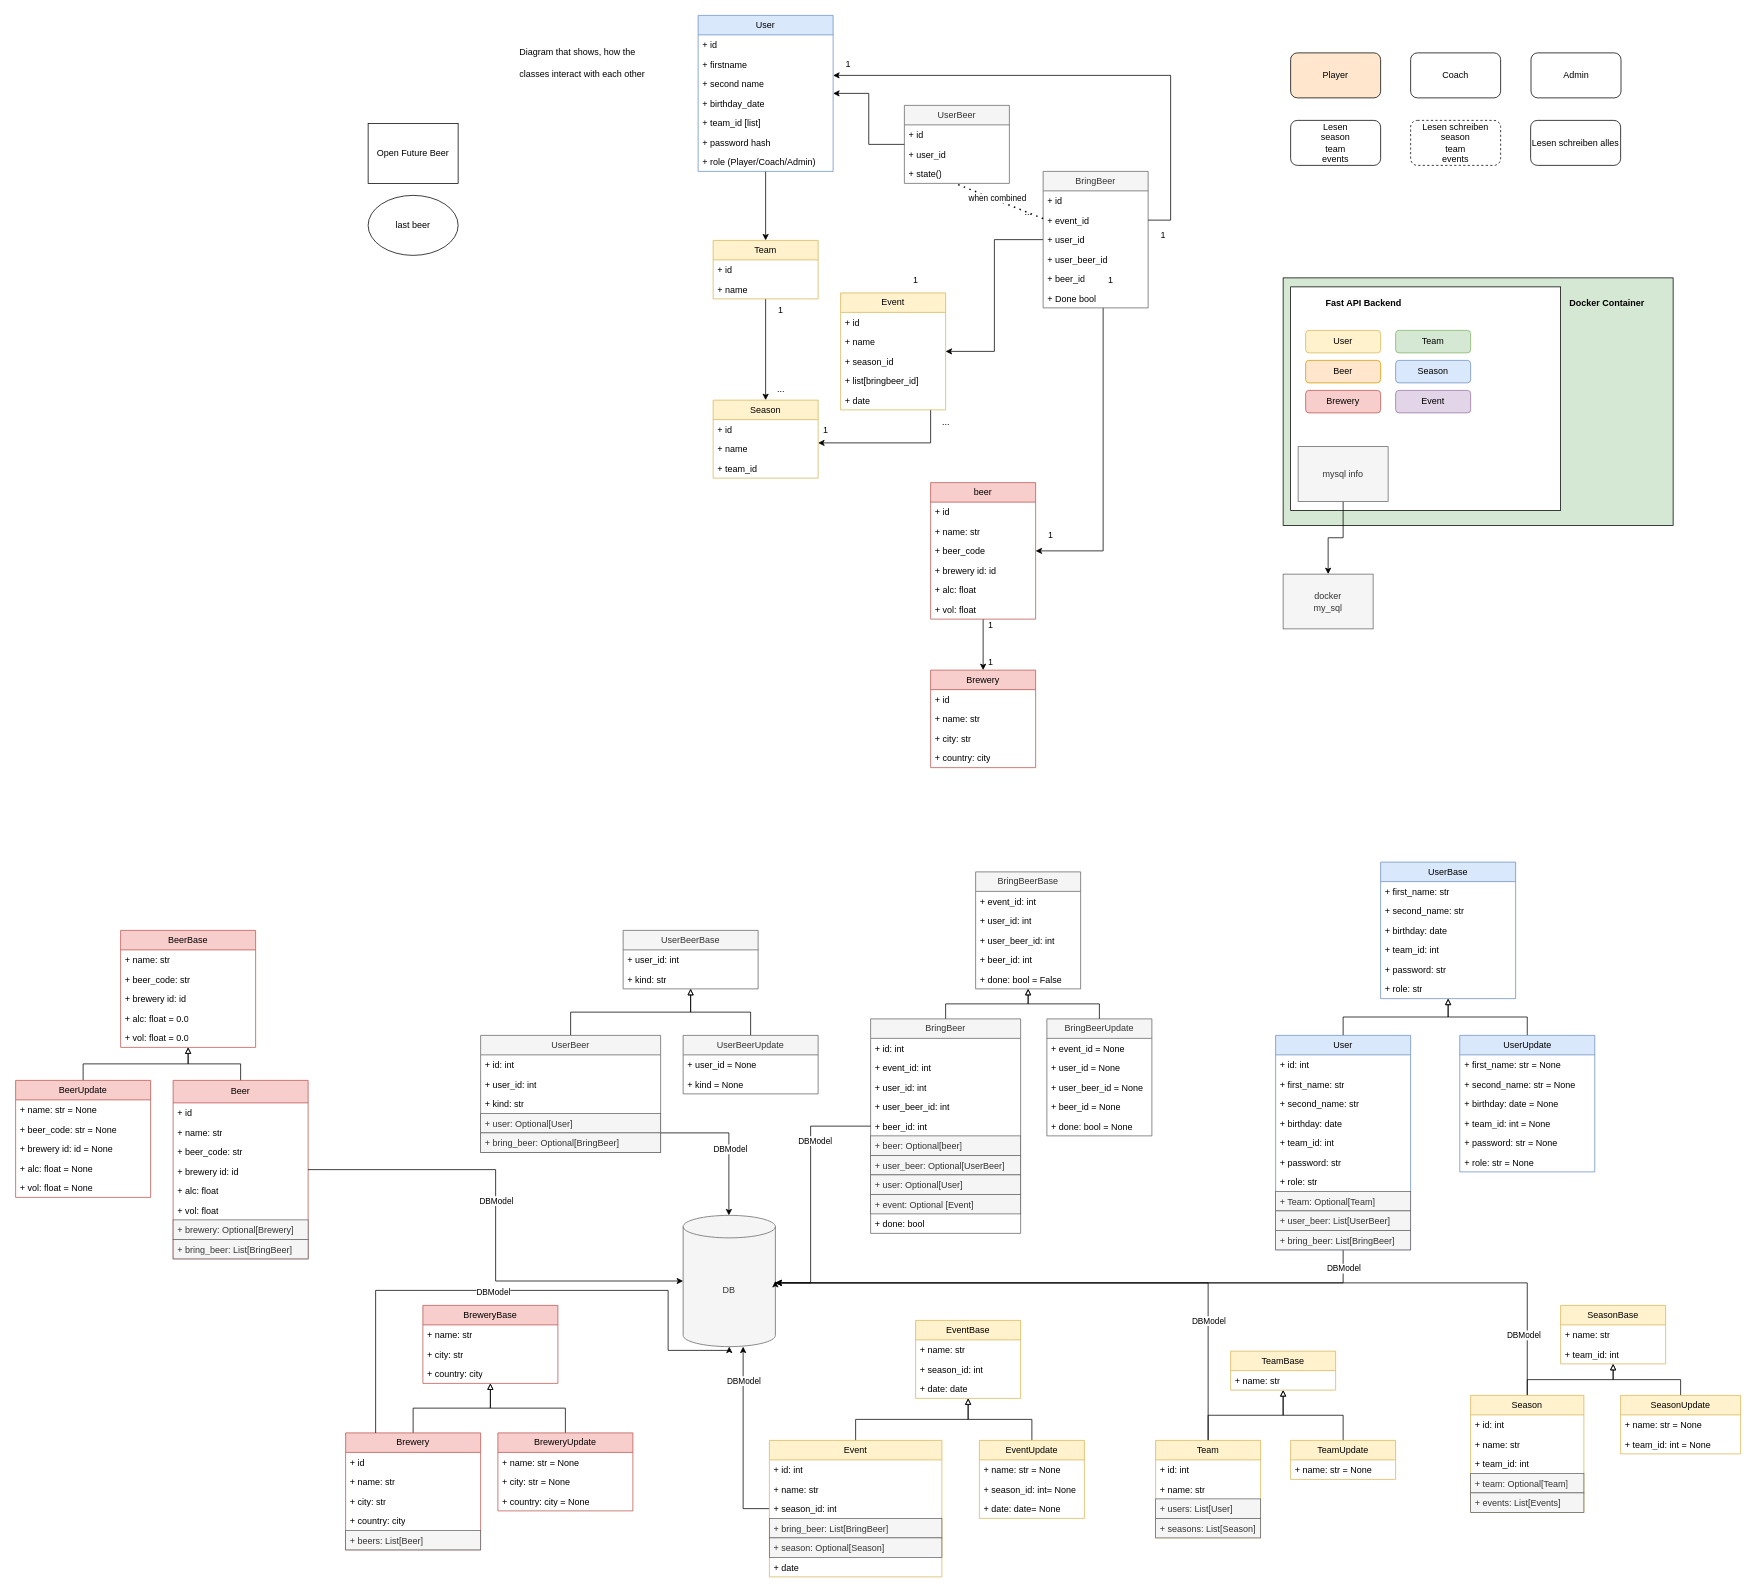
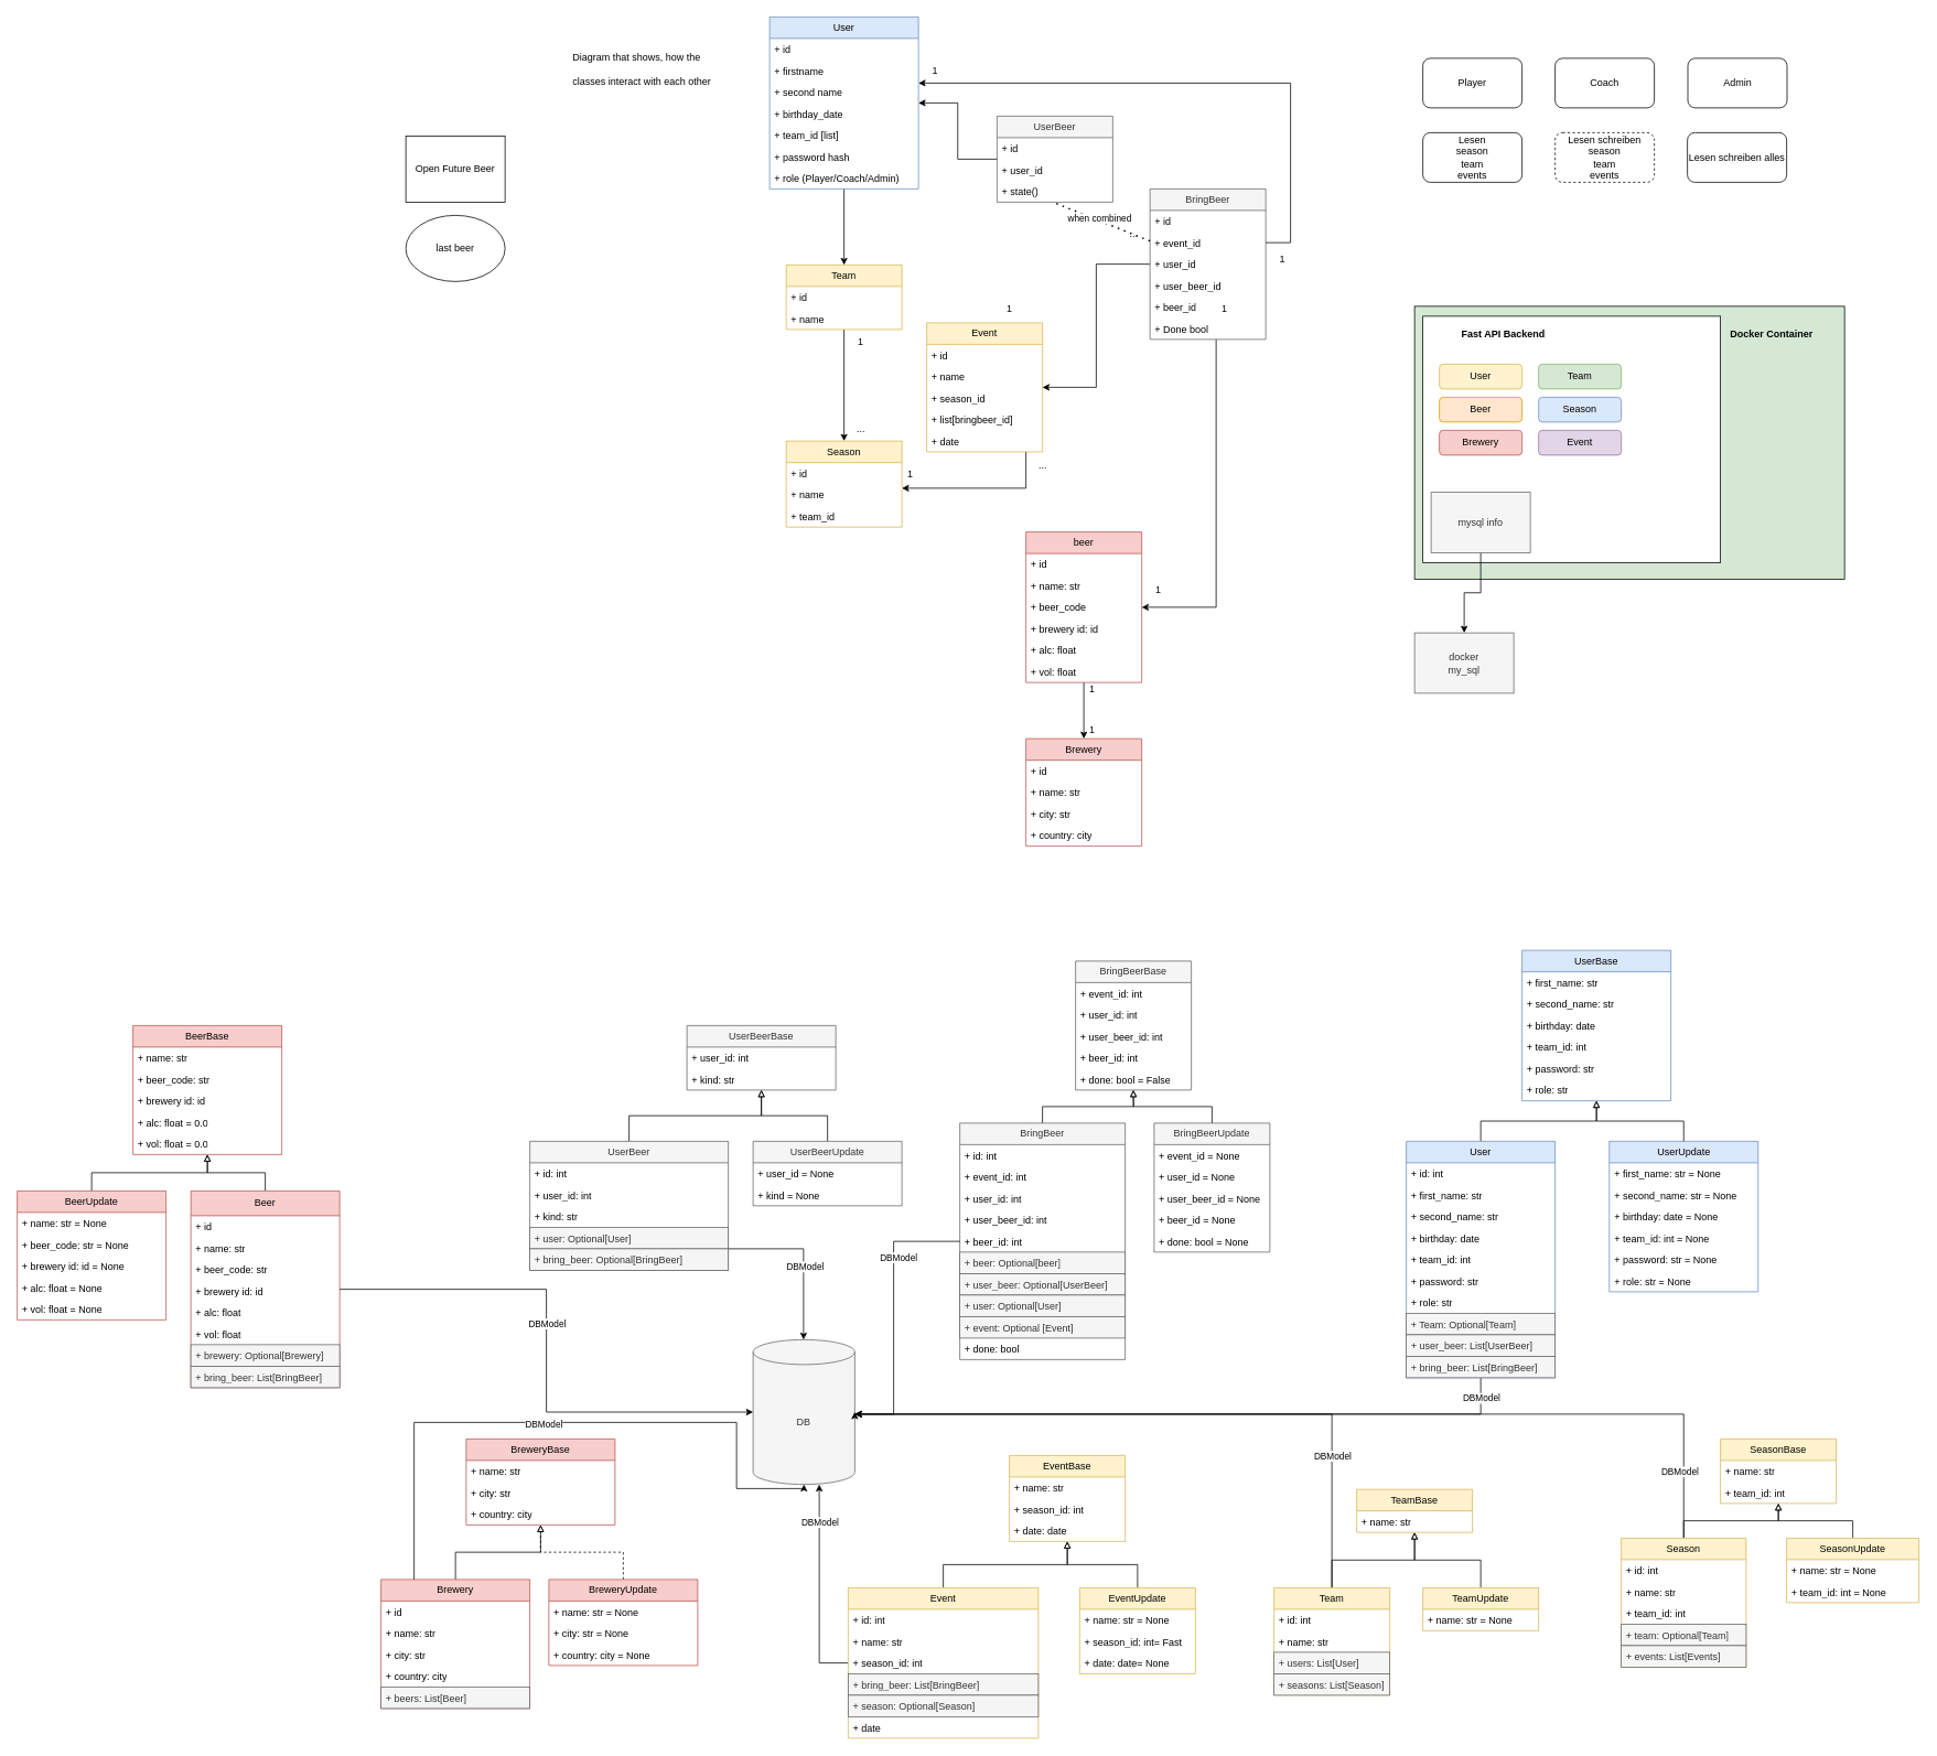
- <mxCell id="53" value="Player" style="rounded=1;whiteSpace=wrap;html=1;fillColor=#ffe6cc;" parent="1" vertex="1"><mxGeometry x="1720" y="70" width="120" height="60" as="geometry" /></mxCell>
+ <mxCell id="53" value="Player" style="rounded=1;whiteSpace=wrap;html=1;" parent="1" vertex="1"><mxGeometry x="1720" y="70" width="120" height="60" as="geometry" /></mxCell>
- <mxCell id="155" style="edgeStyle=orthogonalEdgeStyle;rounded=0;orthogonalLoop=1;jettySize=auto;html=1;endArrow=block;endFill=0;" parent="1" source="156" target="98" edge="1"><mxGeometry relative="1" as="geometry" /></mxCell>
+ <mxCell id="155" style="edgeStyle=orthogonalEdgeStyle;rounded=0;orthogonalLoop=1;jettySize=auto;html=1;endArrow=block;endFill=0;dashed=1;" parent="1" source="156" target="98" edge="1"><mxGeometry relative="1" as="geometry" /></mxCell>
- <mxCell id="211" value="+ season_id: int= None" style="text;strokeColor=none;fillColor=none;align=left;verticalAlign=top;spacingLeft=4;spacingRight=4;overflow=hidden;rotatable=0;points=[[0,0.5],[1,0.5]];portConstraint=eastwest;whiteSpace=wrap;html=1;" parent="209" vertex="1"><mxGeometry y="52" width="140" height="26" as="geometry" /></mxCell>
+ <mxCell id="211" value="+ season_id: int= Fast" style="text;strokeColor=none;fillColor=none;align=left;verticalAlign=top;spacingLeft=4;spacingRight=4;overflow=hidden;rotatable=0;points=[[0,0.5],[1,0.5]];portConstraint=eastwest;whiteSpace=wrap;html=1;" parent="209" vertex="1"><mxGeometry y="52" width="140" height="26" as="geometry" /></mxCell>
